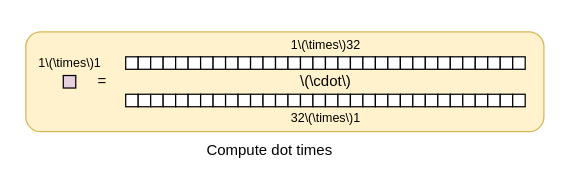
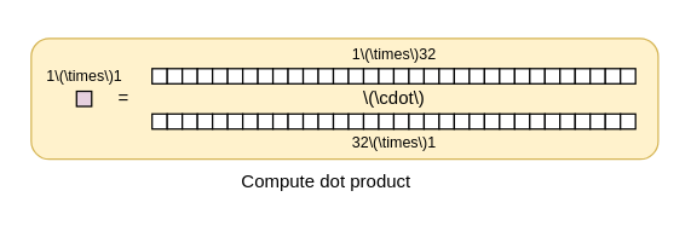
- <mxCell id="2" value="Compute dot times" style="text;html=1;align=center;verticalAlign=middle;resizable=0;points=[];autosize=1;strokeColor=none;fillColor=none;" vertex="1" parent="1"><mxGeometry x="145" y="105" width="140" height="30" as="geometry" /></mxCell>
+ <mxCell id="2" value="Compute dot product" style="text;html=1;align=center;verticalAlign=middle;resizable=0;points=[];autosize=1;strokeColor=none;fillColor=none;" vertex="1" parent="1"><mxGeometry x="145" y="105" width="140" height="30" as="geometry" /></mxCell>
